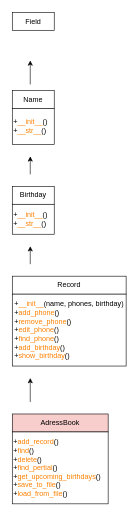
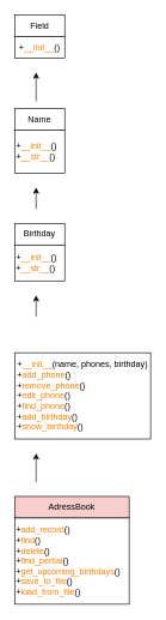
+ <mxCell id="3" value="+&lt;font color=&quot;#ff8000&quot;&gt;__init__&lt;/font&gt;()" style="rounded=0;whiteSpace=wrap;html=1;" vertex="1" parent="1"><mxGeometry x="20" y="50" width="70" height="30" as="geometry" /></mxCell>
- <mxCell id="10" value="Record" style="rounded=0;whiteSpace=wrap;html=1;align=center;" vertex="1" parent="1"><mxGeometry x="20" y="460" width="190" height="30" as="geometry" /></mxCell>
